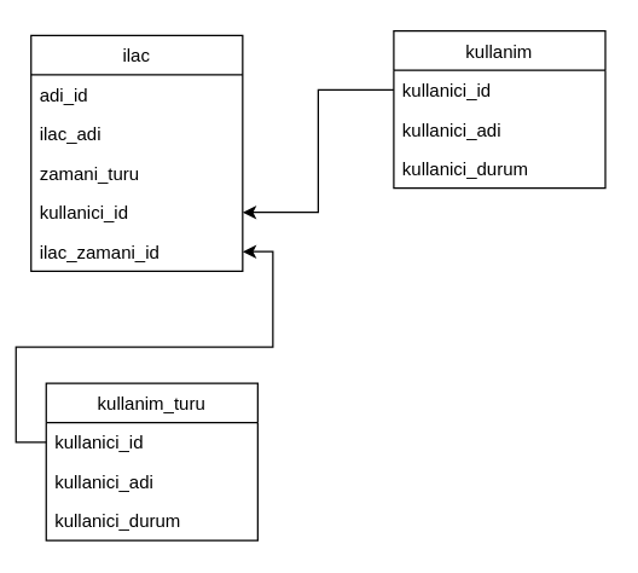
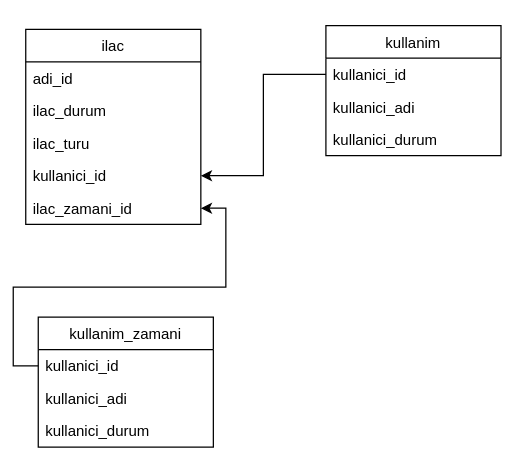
- <mxCell id="4" value="ilac_adi" style="text;strokeColor=none;fillColor=none;align=left;verticalAlign=top;spacingLeft=4;spacingRight=4;overflow=hidden;rotatable=0;points=[[0,0.5],[1,0.5]];portConstraint=eastwest;" vertex="1" parent="2"><mxGeometry y="52" width="140" height="26" as="geometry" /></mxCell>
+ <mxCell id="4" value="ilac_durum" style="text;strokeColor=none;fillColor=none;align=left;verticalAlign=top;spacingLeft=4;spacingRight=4;overflow=hidden;rotatable=0;points=[[0,0.5],[1,0.5]];portConstraint=eastwest;" vertex="1" parent="2"><mxGeometry y="52" width="140" height="26" as="geometry" /></mxCell>
- <mxCell id="5" value="zamani_turu" style="text;strokeColor=none;fillColor=none;align=left;verticalAlign=top;spacingLeft=4;spacingRight=4;overflow=hidden;rotatable=0;points=[[0,0.5],[1,0.5]];portConstraint=eastwest;" vertex="1" parent="2"><mxGeometry y="78" width="140" height="26" as="geometry" /></mxCell>
+ <mxCell id="5" value="ilac_turu" style="text;strokeColor=none;fillColor=none;align=left;verticalAlign=top;spacingLeft=4;spacingRight=4;overflow=hidden;rotatable=0;points=[[0,0.5],[1,0.5]];portConstraint=eastwest;" vertex="1" parent="2"><mxGeometry y="78" width="140" height="26" as="geometry" /></mxCell>
- <mxCell id="13" value="kullanim_turu" style="swimlane;fontStyle=0;childLayout=stackLayout;horizontal=1;startSize=26;fillColor=none;horizontalStack=0;resizeParent=1;resizeParentMax=0;resizeLast=0;collapsible=1;marginBottom=0;" vertex="1" parent="1"><mxGeometry x="30" y="253" width="140" height="104" as="geometry" /></mxCell>
+ <mxCell id="13" value="kullanim_zamani" style="swimlane;fontStyle=0;childLayout=stackLayout;horizontal=1;startSize=26;fillColor=none;horizontalStack=0;resizeParent=1;resizeParentMax=0;resizeLast=0;collapsible=1;marginBottom=0;" vertex="1" parent="1"><mxGeometry x="30" y="253" width="140" height="104" as="geometry" /></mxCell>
